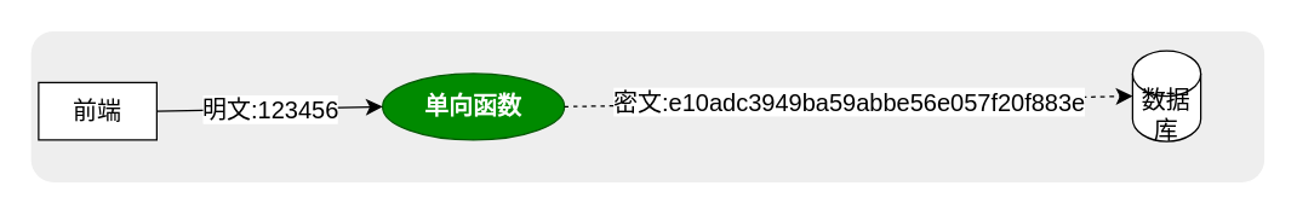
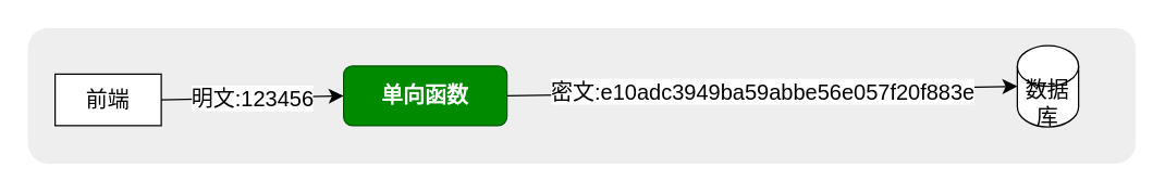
- <mxCell id="4" value="单向函数" style="ellipse;whiteSpace=wrap;html=1;fontSize=16;fillColor=#008a00;fontColor=#ffffff;strokeColor=#005700;fontStyle=1;" vertex="1" parent="1"><mxGeometry x="252" y="48" width="120" height="44" as="geometry" /></mxCell>
+ <mxCell id="4" value="单向函数" style="rounded=1;whiteSpace=wrap;html=1;fontSize=16;fillColor=#008a00;fontColor=#ffffff;strokeColor=#005700;fontStyle=1" vertex="1" parent="1"><mxGeometry x="252" y="48" width="120" height="44" as="geometry" /></mxCell>
- <mxCell id="8" value="" style="endArrow=classic;html=1;rounded=0;fontSize=12;startSize=8;endSize=8;curved=1;entryX=0;entryY=0.5;entryDx=0;entryDy=0;entryPerimeter=0;exitX=1;exitY=0.5;exitDx=0;exitDy=0;dashed=1;" edge="1" parent="1" source="4" target="3"><mxGeometry relative="1" as="geometry"><mxPoint x="511" y="20" as="sourcePoint" /><mxPoint x="356" y="83" as="targetPoint" /></mxGeometry></mxCell>
+ <mxCell id="8" value="" style="endArrow=classic;html=1;rounded=0;fontSize=12;startSize=8;endSize=8;curved=1;entryX=0;entryY=0.5;entryDx=0;entryDy=0;entryPerimeter=0;exitX=1;exitY=0.5;exitDx=0;exitDy=0;" edge="1" parent="1" source="4" target="3"><mxGeometry relative="1" as="geometry"><mxPoint x="511" y="20" as="sourcePoint" /><mxPoint x="356" y="83" as="targetPoint" /></mxGeometry></mxCell>
- <mxCell id="5" value="前端" style="rounded=0;whiteSpace=wrap;html=1;fontSize=16;" vertex="1" parent="1"><mxGeometry x="25" y="54" width="78" height="38" as="geometry" /></mxCell>
+ <mxCell id="5" value="前端" style="rounded=0;whiteSpace=wrap;html=1;fontSize=16;" vertex="1" parent="1"><mxGeometry x="40" y="54" width="78" height="38" as="geometry" /></mxCell>
